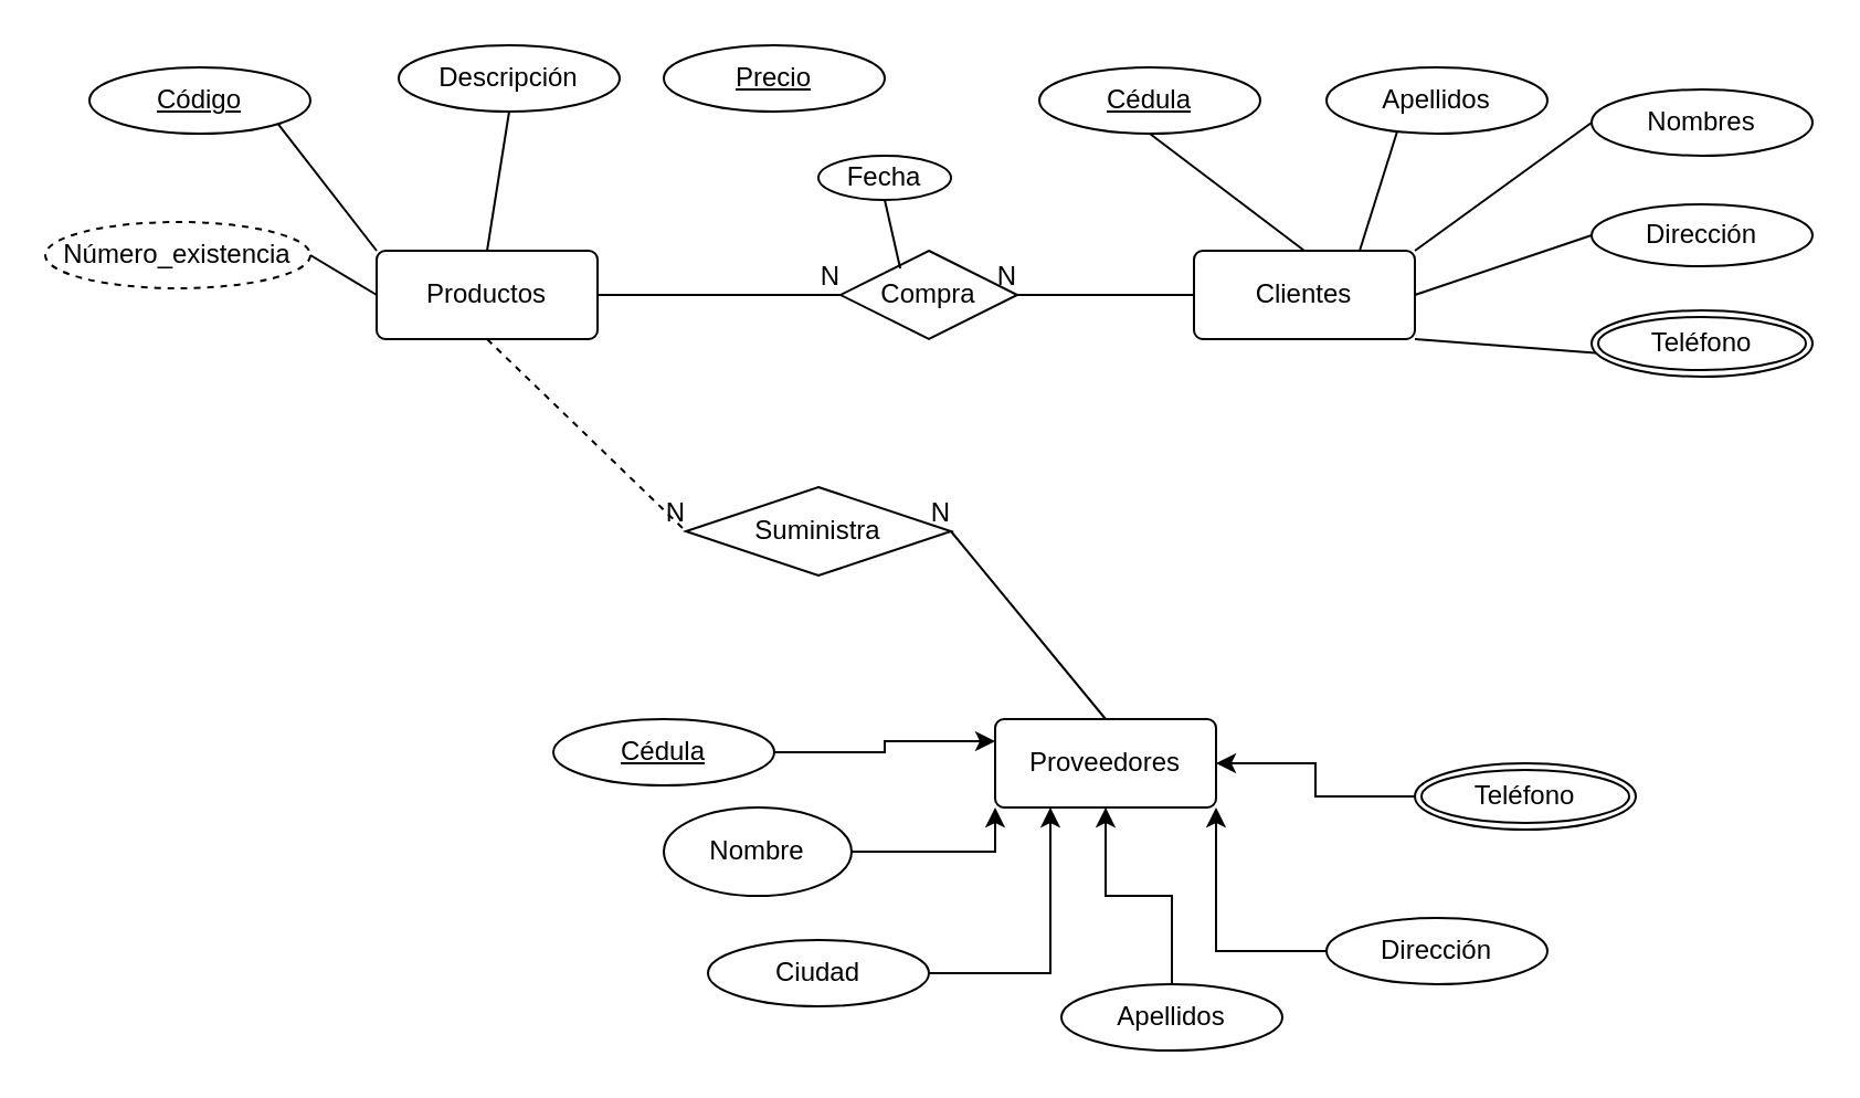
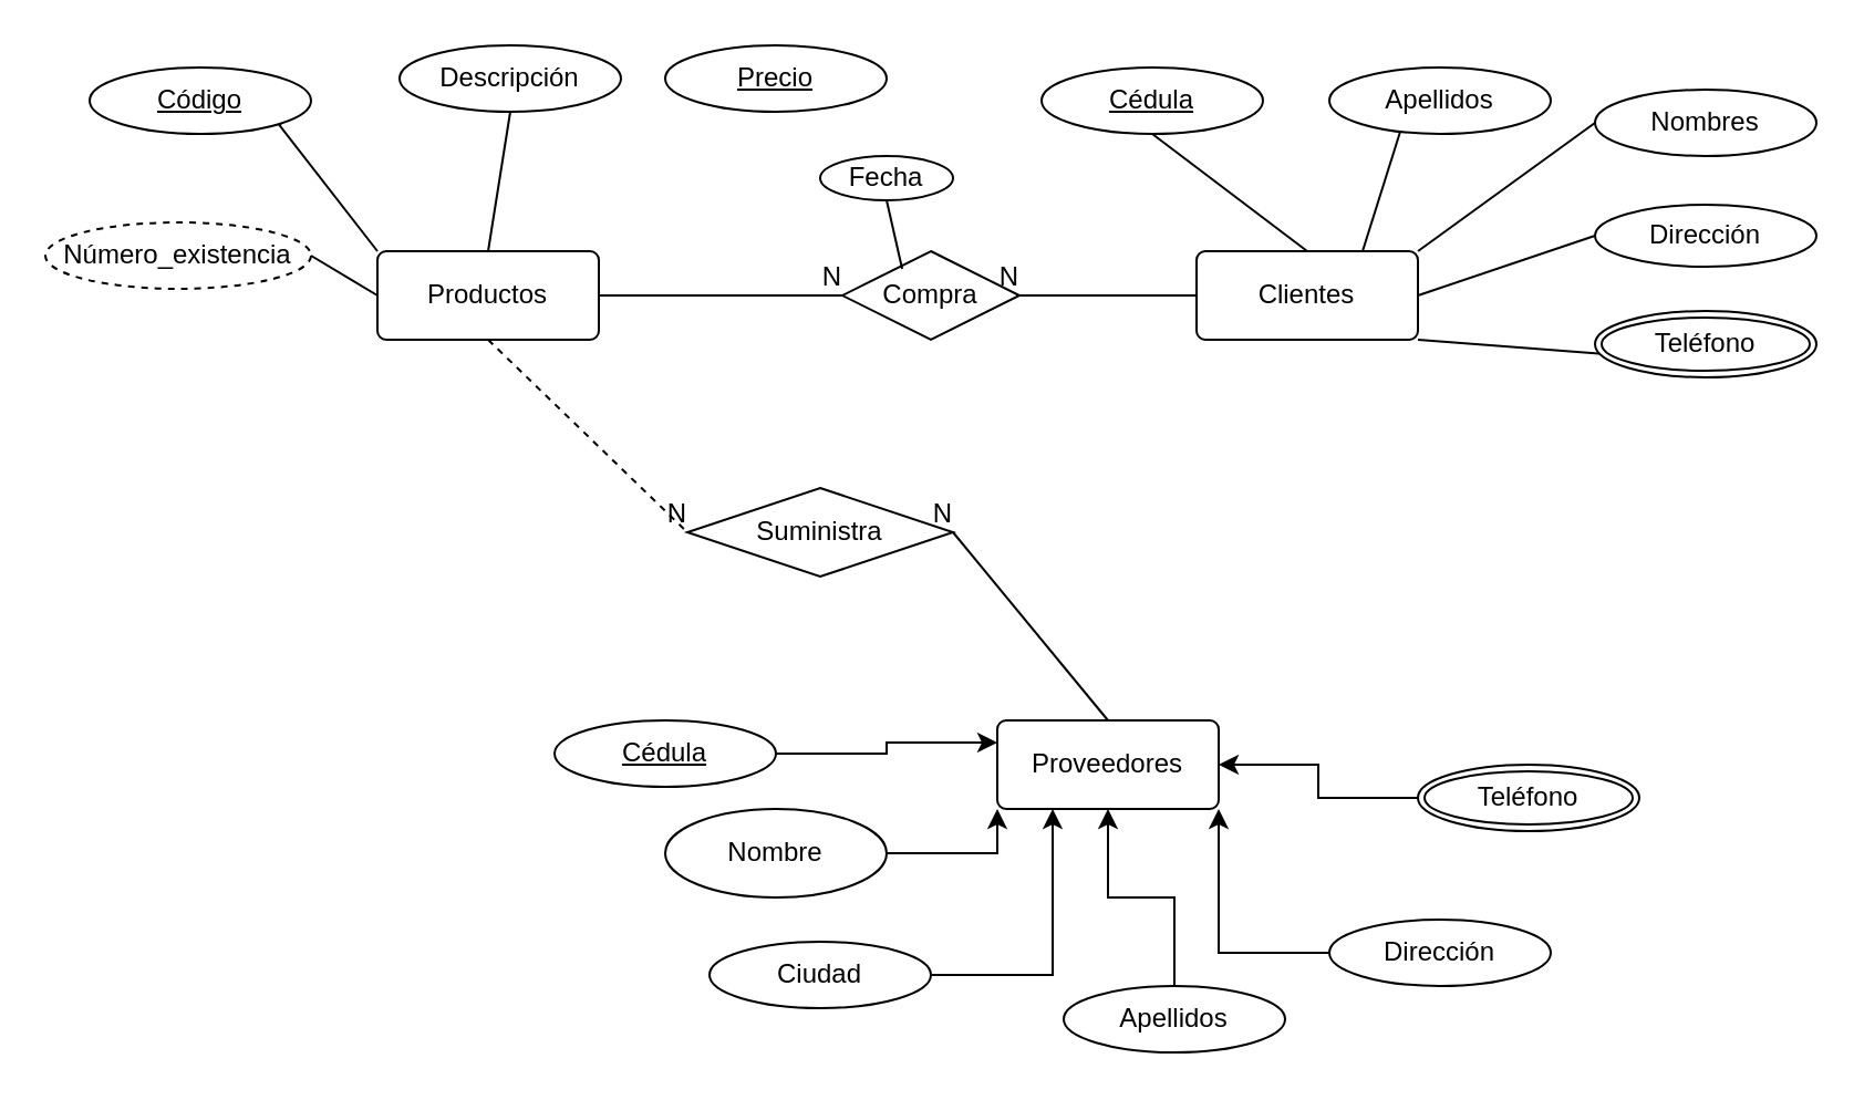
- <mxCell id="40" value="&lt;font style=&quot;vertical-align: inherit;&quot;&gt;&lt;font style=&quot;vertical-align: inherit;&quot;&gt;Nombre&lt;/font&gt;&lt;/font&gt;" style="ellipse;whiteSpace=wrap;html=1;align=center;" vertex="1" parent="1"><mxGeometry x="300" y="365" width="85" height="40" as="geometry" /></mxCell>
+ <mxCell id="40" value="&lt;font style=&quot;vertical-align: inherit;&quot;&gt;&lt;font style=&quot;vertical-align: inherit;&quot;&gt;Nombre&lt;/font&gt;&lt;/font&gt;" style="ellipse;whiteSpace=wrap;html=1;align=center;" vertex="1" parent="1"><mxGeometry x="300" y="365" width="100" height="40" as="geometry" /></mxCell>
